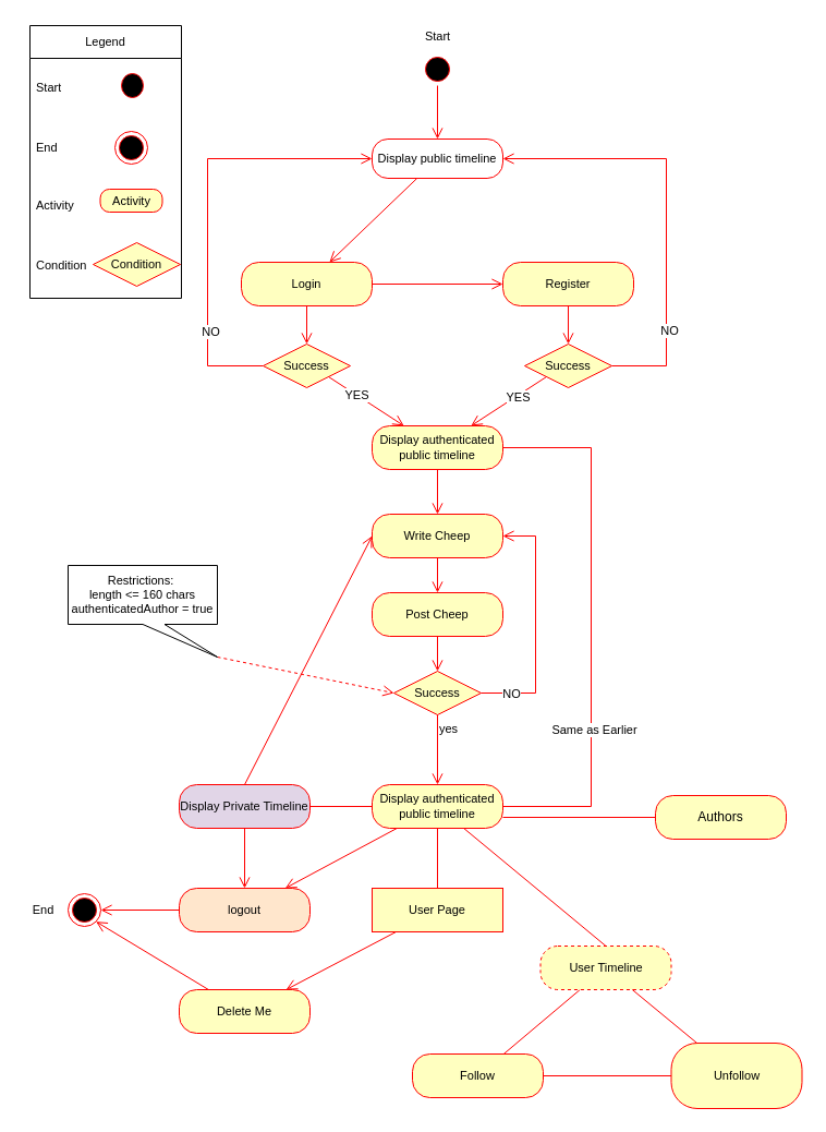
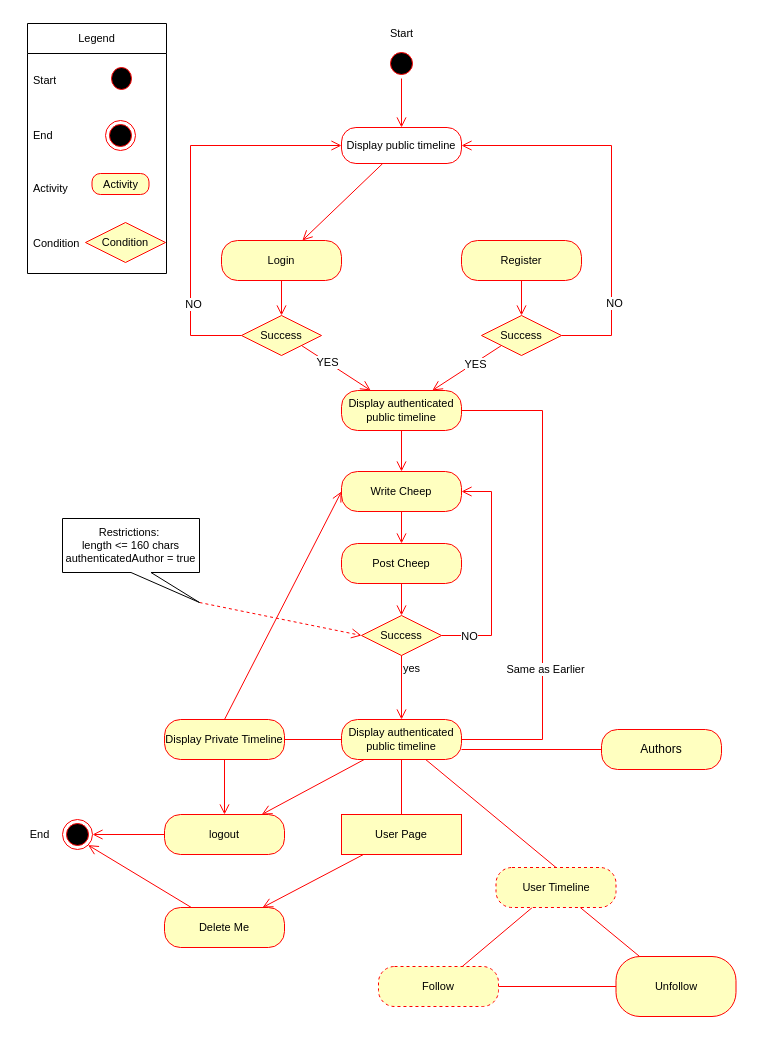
- <mxCell id="7" style="edgeStyle=orthogonalEdgeStyle;rounded=0;orthogonalLoop=1;jettySize=auto;html=1;endArrow=open;verticalAlign=bottom;strokeColor=#ff0000;endSize=8;" edge="1" parent="1" source="8" target="10"><mxGeometry relative="1" as="geometry" /></mxCell>
- <mxCell id="48" value="Display Private Timeline" style="rounded=1;whiteSpace=wrap;html=1;arcSize=40;fontColor=#000000;fillColor=#e1d5e7;strokeColor=#ff0000;fontFamily=Helvetica;fontSize=11;" parent="1" vertex="1"><mxGeometry x="164" y="719" width="120" height="40" as="geometry" /></mxCell>
+ <mxCell id="48" value="Display Private Timeline" style="rounded=1;whiteSpace=wrap;html=1;arcSize=40;fontColor=#000000;fillColor=#ffffc0;strokeColor=#ff0000;fontFamily=Helvetica;fontSize=11;" parent="1" vertex="1"><mxGeometry x="164" y="719" width="120" height="40" as="geometry" /></mxCell>
- <mxCell id="43" value="logout" style="rounded=1;whiteSpace=wrap;html=1;arcSize=40;fontColor=#000000;fillColor=#ffe6cc;strokeColor=#ff0000;fontFamily=Helvetica;fontSize=11;" parent="1" vertex="1"><mxGeometry x="164" y="814" width="120" height="40" as="geometry" /></mxCell>
+ <mxCell id="43" value="logout" style="rounded=1;whiteSpace=wrap;html=1;arcSize=40;fontColor=#000000;fillColor=#ffffc0;strokeColor=#ff0000;fontFamily=Helvetica;fontSize=11;" parent="1" vertex="1"><mxGeometry x="164" y="814" width="120" height="40" as="geometry" /></mxCell>
- <mxCell id="56" value="Follow" style="rounded=1;whiteSpace=wrap;html=1;arcSize=40;fontColor=#000000;fillColor=#ffffc0;strokeColor=#ff0000;fontFamily=Helvetica;fontSize=11;" parent="1" vertex="1"><mxGeometry x="378" y="966" width="120" height="40" as="geometry" /></mxCell>
+ <mxCell id="56" value="Follow" style="rounded=1;whiteSpace=wrap;html=1;arcSize=40;fontColor=#000000;fillColor=#ffffc0;strokeColor=#ff0000;fontFamily=Helvetica;fontSize=11;dashed=1;" parent="1" vertex="1"><mxGeometry x="378" y="966" width="120" height="40" as="geometry" /></mxCell>
